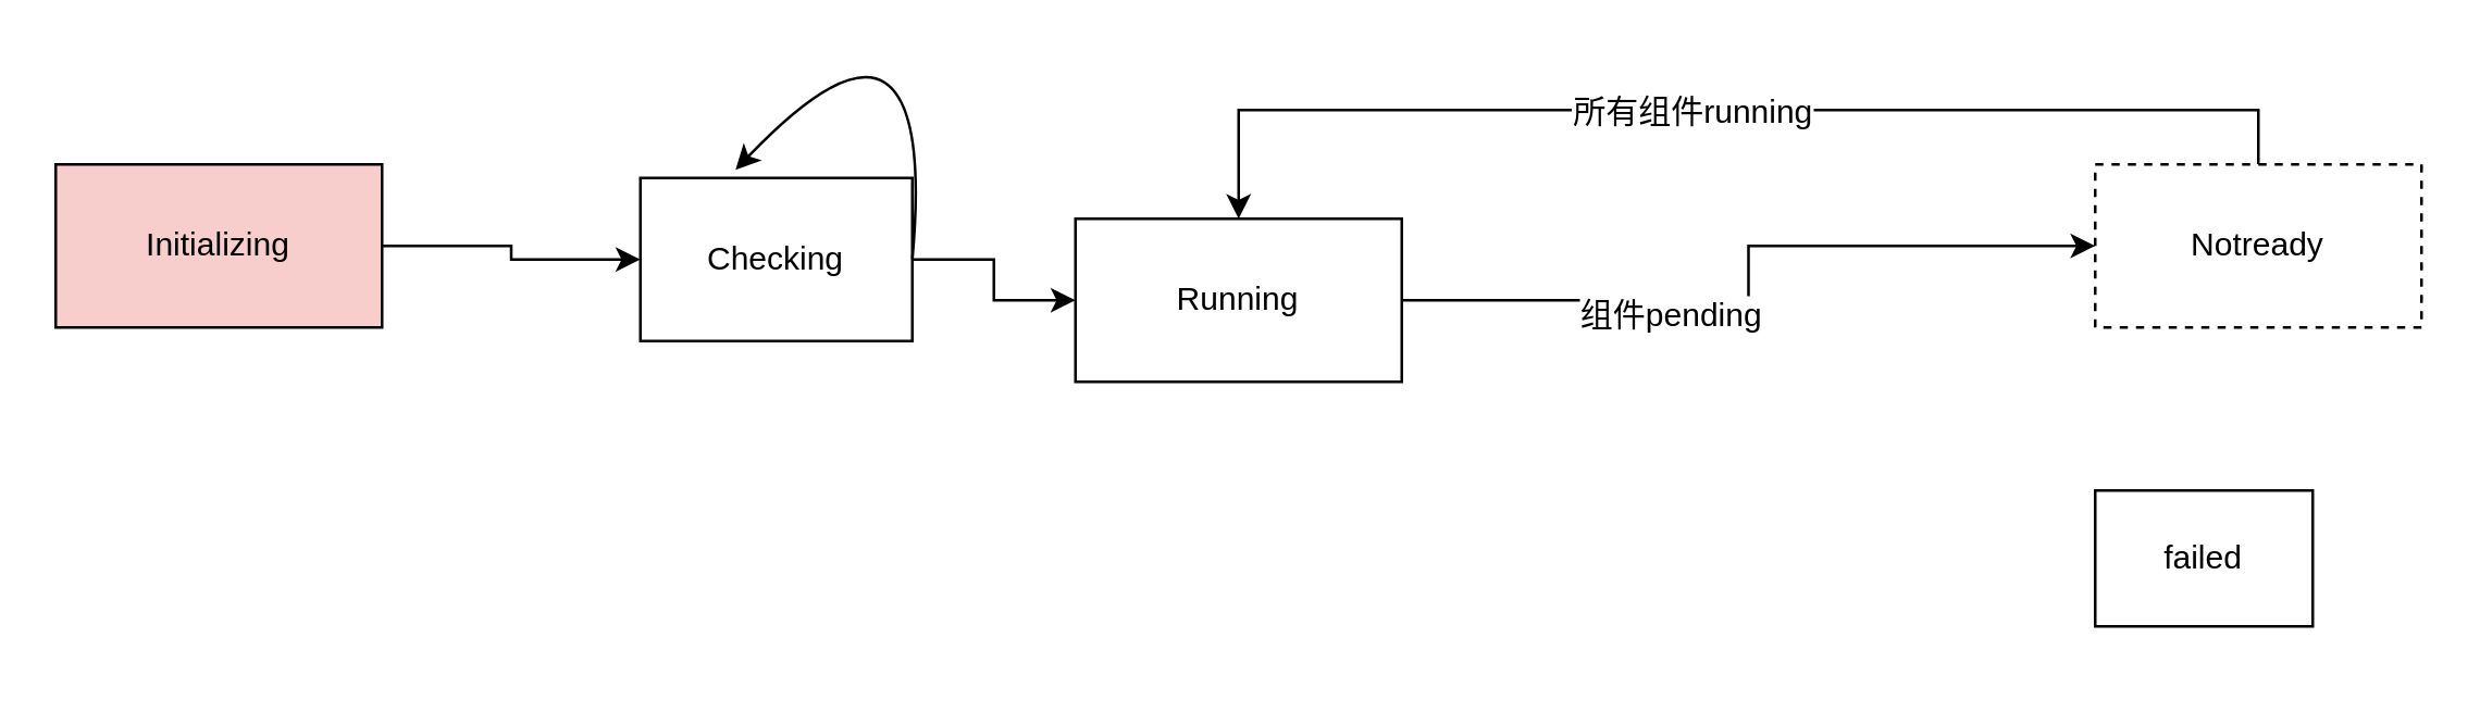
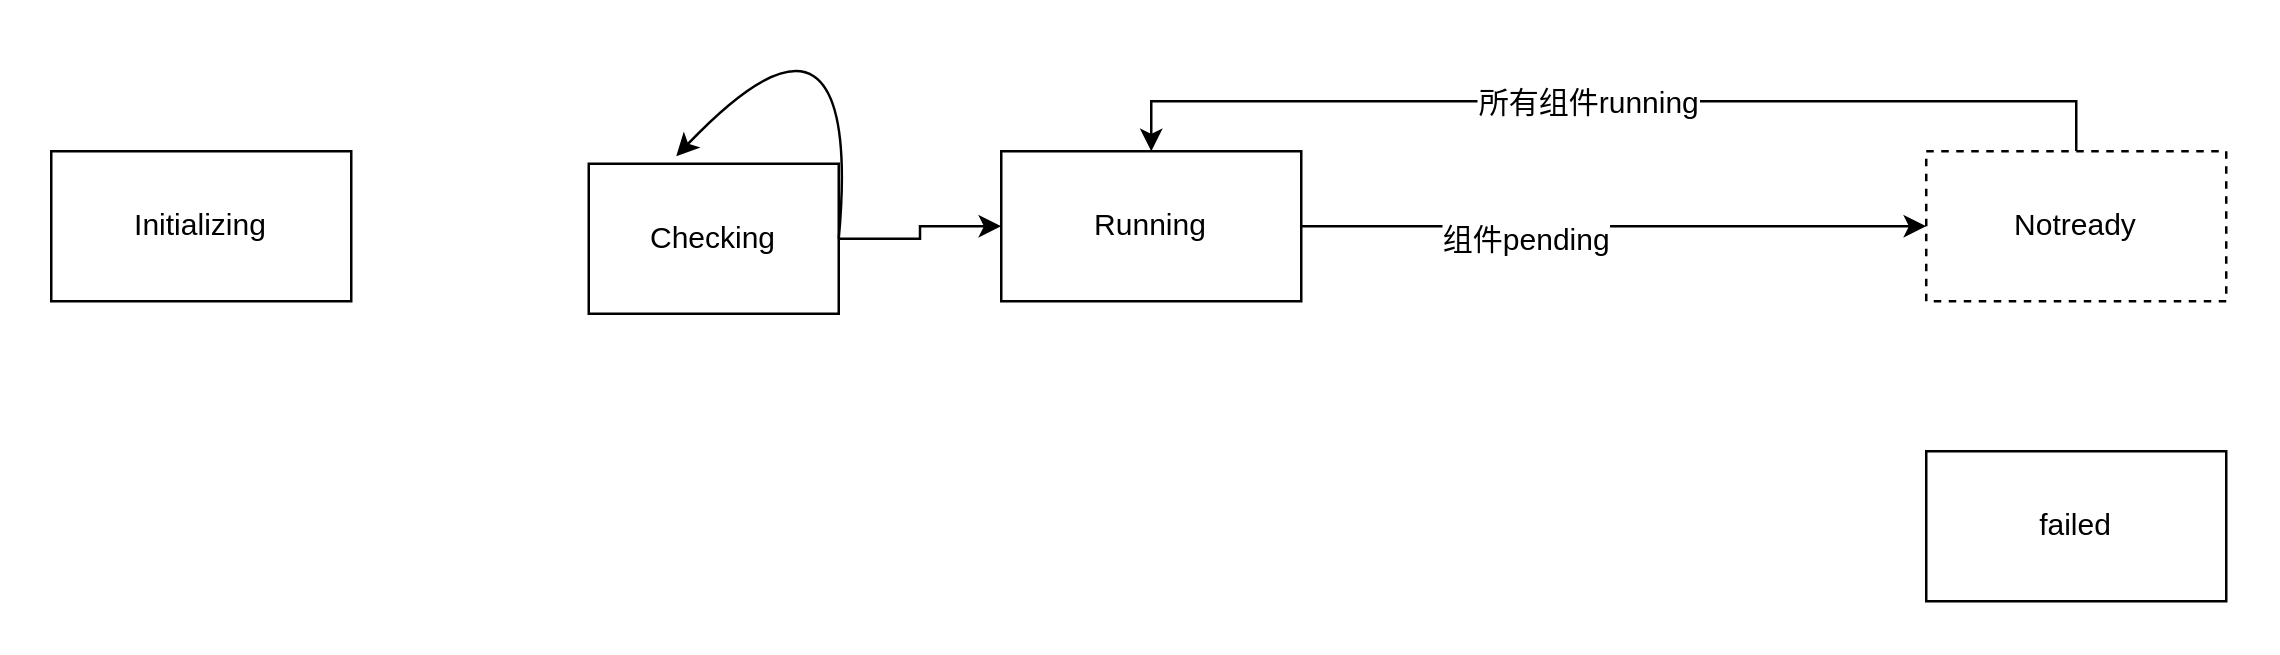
- <mxCell id="3" value="Initializing" style="rounded=0;whiteSpace=wrap;html=1;fillColor=#f8cecc;" vertex="1" parent="1"><mxGeometry x="20" y="60" width="120" height="60" as="geometry" /></mxCell>
+ <mxCell id="3" value="Initializing" style="rounded=0;whiteSpace=wrap;html=1;" vertex="1" parent="1"><mxGeometry x="20" y="60" width="120" height="60" as="geometry" /></mxCell>
- <mxCell id="2" style="edgeStyle=orthogonalEdgeStyle;rounded=0;orthogonalLoop=1;jettySize=auto;html=1;exitX=1;exitY=0.5;exitDx=0;exitDy=0;entryX=0;entryY=0.5;entryDx=0;entryDy=0;" edge="1" parent="1" source="3" target="5"><mxGeometry relative="1" as="geometry" /></mxCell>
- <mxCell id="8" value="Running" style="rounded=0;whiteSpace=wrap;html=1;" vertex="1" parent="1"><mxGeometry x="395" y="80" width="120" height="60" as="geometry" /></mxCell>
+ <mxCell id="8" value="Running" style="rounded=0;whiteSpace=wrap;html=1;" vertex="1" parent="1"><mxGeometry x="400" y="60" width="120" height="60" as="geometry" /></mxCell>
- <mxCell id="13" value="failed" style="rounded=0;whiteSpace=wrap;html=1;" vertex="1" parent="1"><mxGeometry x="770" y="180" width="80" height="50" as="geometry" /></mxCell>
+ <mxCell id="13" value="failed" style="rounded=0;whiteSpace=wrap;html=1;" vertex="1" parent="1"><mxGeometry x="770" y="180" width="120" height="60" as="geometry" /></mxCell>
